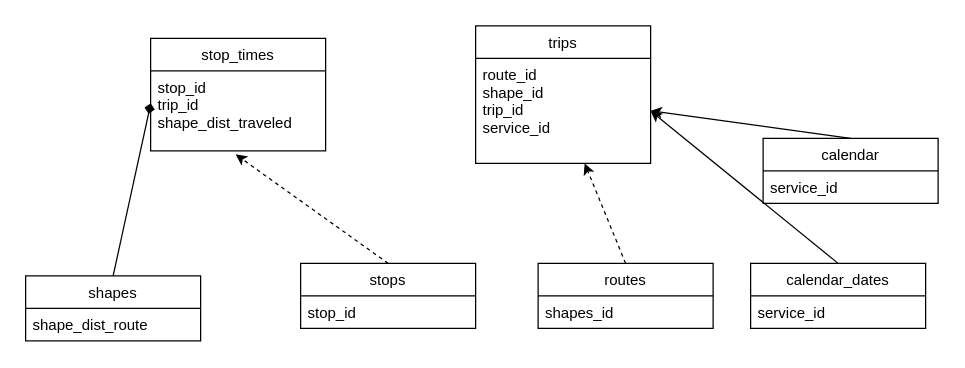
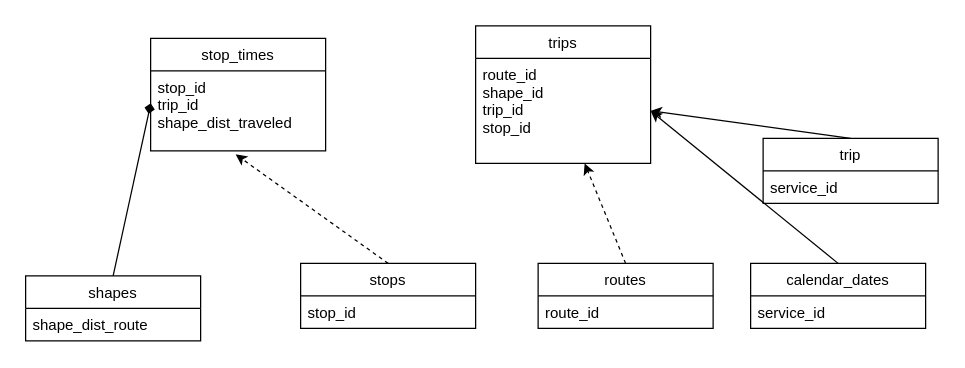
- <mxCell id="9" value="route_id&#10;shape_id&#10;trip_id&#10;service_id&#10;" style="text;strokeColor=none;fillColor=none;align=left;verticalAlign=top;spacingLeft=4;spacingRight=4;overflow=hidden;rotatable=0;points=[[0,0.5],[1,0.5]];portConstraint=eastwest;" vertex="1" parent="8"><mxGeometry y="26" width="140" height="84" as="geometry" /></mxCell>
+ <mxCell id="9" value="route_id&#10;shape_id&#10;trip_id&#10;stop_id&#10;" style="text;strokeColor=none;fillColor=none;align=left;verticalAlign=top;spacingLeft=4;spacingRight=4;overflow=hidden;rotatable=0;points=[[0,0.5],[1,0.5]];portConstraint=eastwest;" vertex="1" parent="8"><mxGeometry y="26" width="140" height="84" as="geometry" /></mxCell>
- <mxCell id="12" value="calendar" style="swimlane;fontStyle=0;childLayout=stackLayout;horizontal=1;startSize=26;fillColor=none;horizontalStack=0;resizeParent=1;resizeParentMax=0;resizeLast=0;collapsible=1;marginBottom=0;" vertex="1" parent="1"><mxGeometry x="610" y="110" width="140" height="52" as="geometry" /></mxCell>
+ <mxCell id="12" value="trip" style="swimlane;fontStyle=0;childLayout=stackLayout;horizontal=1;startSize=26;fillColor=none;horizontalStack=0;resizeParent=1;resizeParentMax=0;resizeLast=0;collapsible=1;marginBottom=0;" vertex="1" parent="1"><mxGeometry x="610" y="110" width="140" height="52" as="geometry" /></mxCell>
- <mxCell id="17" value="shapes_id" style="text;strokeColor=none;fillColor=none;align=left;verticalAlign=top;spacingLeft=4;spacingRight=4;overflow=hidden;rotatable=0;points=[[0,0.5],[1,0.5]];portConstraint=eastwest;" vertex="1" parent="16"><mxGeometry y="26" width="140" height="26" as="geometry" /></mxCell>
+ <mxCell id="17" value="route_id" style="text;strokeColor=none;fillColor=none;align=left;verticalAlign=top;spacingLeft=4;spacingRight=4;overflow=hidden;rotatable=0;points=[[0,0.5],[1,0.5]];portConstraint=eastwest;" vertex="1" parent="16"><mxGeometry y="26" width="140" height="26" as="geometry" /></mxCell>
